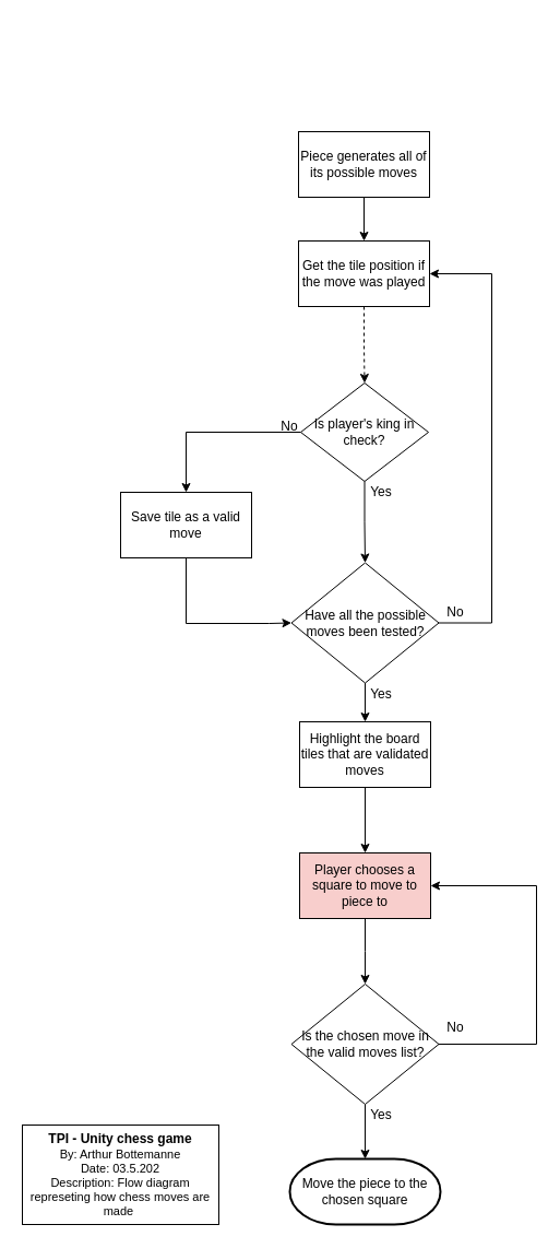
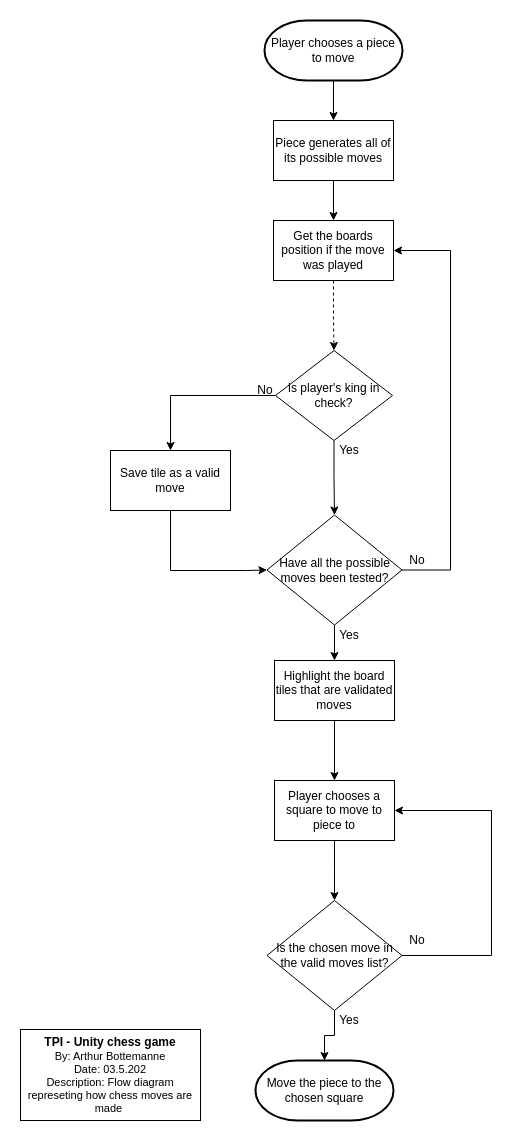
+ <mxCell id="5" value="Player chooses a piece to move" style="strokeWidth=2;html=1;shape=mxgraph.flowchart.terminator;whiteSpace=wrap;" parent="1" vertex="1"><mxGeometry x="264" y="20" width="138" height="60" as="geometry" /></mxCell>
+ <mxCell id="4" style="edgeStyle=orthogonalEdgeStyle;rounded=0;orthogonalLoop=1;jettySize=auto;html=1;entryX=0.5;entryY=0;entryDx=0;entryDy=0;" parent="1" source="5" target="3" edge="1"><mxGeometry relative="1" as="geometry" /></mxCell>
- <mxCell id="7" value="Get the tile position if the move was played" style="rounded=0;whiteSpace=wrap;html=1;" parent="1" vertex="1"><mxGeometry x="273" y="220" width="120" height="60" as="geometry" /></mxCell>
+ <mxCell id="7" value="Get the boards position if the move was played" style="rounded=0;whiteSpace=wrap;html=1;" parent="1" vertex="1"><mxGeometry x="273" y="220" width="120" height="60" as="geometry" /></mxCell>
- <mxCell id="24" value="Player chooses a square to move to piece to" style="whiteSpace=wrap;html=1;rounded=0;fillColor=#f8cecc;" parent="1" vertex="1"><mxGeometry x="274" y="780" width="120" height="60" as="geometry" /></mxCell>
+ <mxCell id="24" value="Player chooses a square to move to piece to" style="whiteSpace=wrap;html=1;rounded=0;" parent="1" vertex="1"><mxGeometry x="274" y="780" width="120" height="60" as="geometry" /></mxCell>
- <mxCell id="16" value="Move the piece to the chosen square" style="strokeWidth=2;html=1;shape=mxgraph.flowchart.terminator;whiteSpace=wrap;" parent="1" vertex="1"><mxGeometry x="265" y="1060" width="138" height="60" as="geometry" /></mxCell>
+ <mxCell id="16" value="Move the piece to the chosen square" style="strokeWidth=2;html=1;shape=mxgraph.flowchart.terminator;whiteSpace=wrap;" parent="1" vertex="1"><mxGeometry x="255" y="1060" width="138" height="60" as="geometry" /></mxCell>
